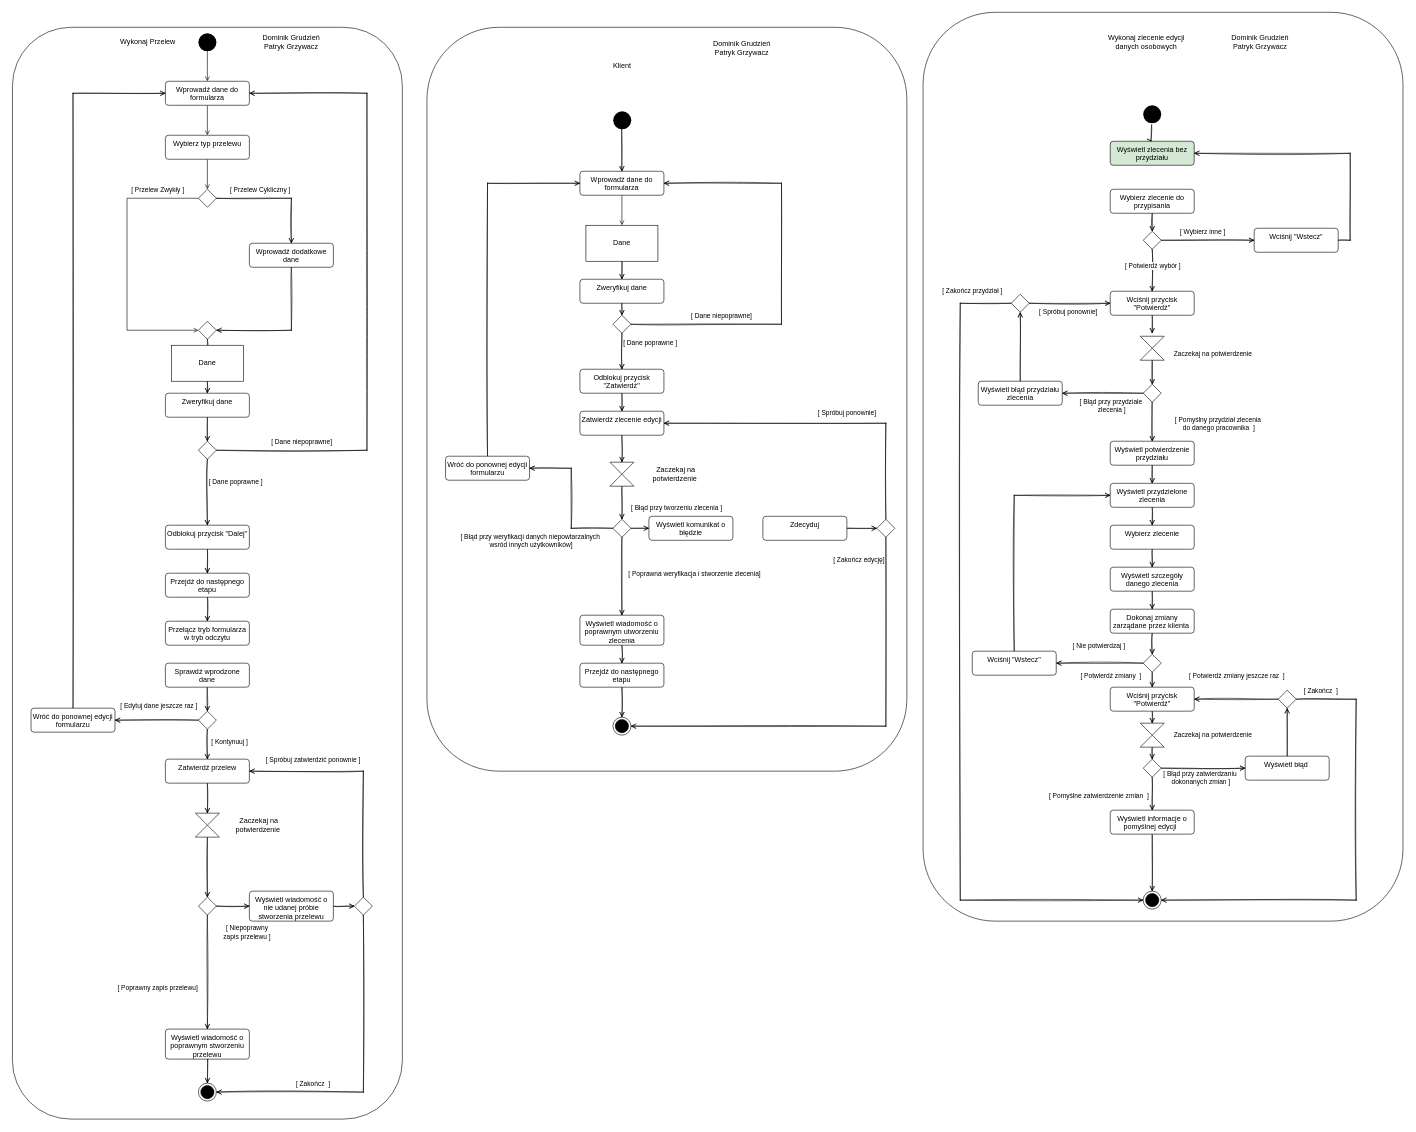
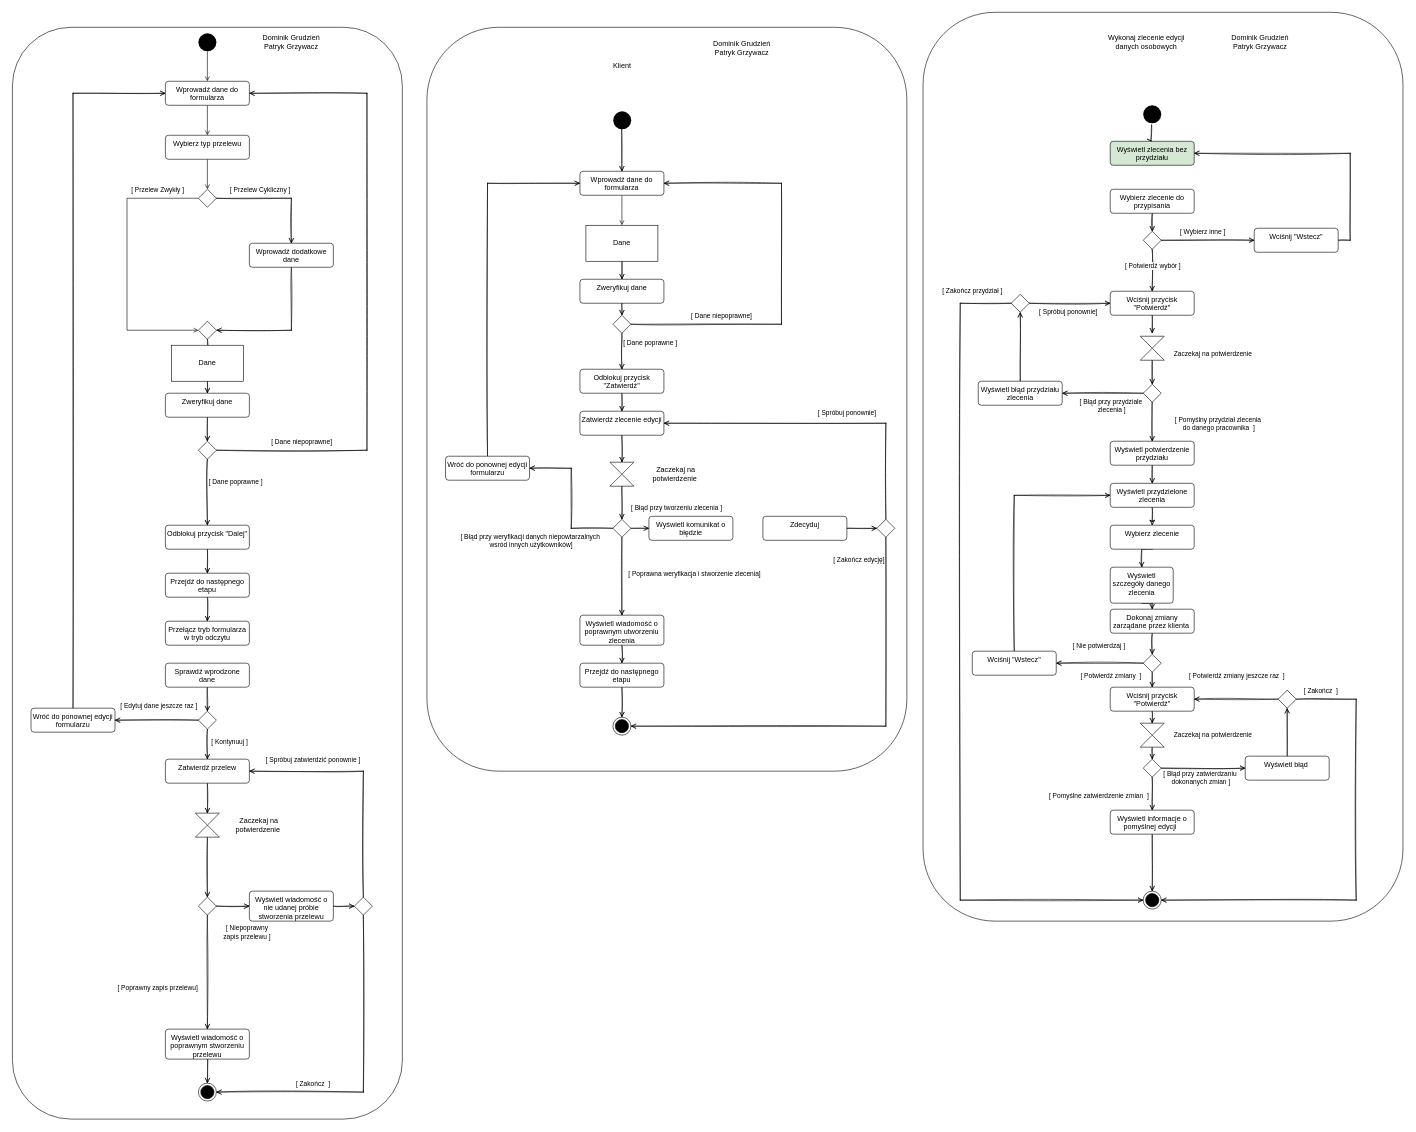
- <mxCell id="29" value="Wykonaj Przelew" style="text;html=1;strokeColor=none;fillColor=none;align=center;verticalAlign=middle;whiteSpace=wrap;rounded=0;" vertex="1" parent="1"><mxGeometry x="191" y="55" width="110" height="30" as="geometry" /></mxCell>
- <mxCell id="135" style="edgeStyle=orthogonalEdgeStyle;rounded=0;sketch=1;jumpStyle=sharp;orthogonalLoop=1;jettySize=auto;html=1;exitX=0.5;exitY=1;exitDx=0;exitDy=0;entryX=0.5;entryY=0;entryDx=0;entryDy=0;startArrow=none;startFill=0;endArrow=open;endFill=0;" edge="1" parent="1" source="136" target="138"><mxGeometry relative="1" as="geometry" /></mxCell>
+ <mxCell id="135" style="edgeStyle=orthogonalEdgeStyle;rounded=0;sketch=1;jumpStyle=sharp;orthogonalLoop=1;jettySize=auto;html=1;exitX=0.5;exitY=1;exitDx=0;exitDy=0;entryX=0.5;entryY=0;entryDx=0;entryDy=0;startArrow=none;startFill=0;endArrow=classic;endFill=0;" edge="1" parent="1" source="136" target="138"><mxGeometry relative="1" as="geometry" /></mxCell>
- <mxCell id="140" value="Wyświetl szczegóły danego zlecenia" style="html=1;align=center;verticalAlign=top;rounded=1;absoluteArcSize=1;arcSize=10;dashed=0;whiteSpace=wrap;" vertex="1" parent="1"><mxGeometry x="1850" y="945" width="140" height="40" as="geometry" /></mxCell>
+ <mxCell id="140" value="Wyświetl szczegóły danego zlecenia" style="html=1;align=center;verticalAlign=top;rounded=1;absoluteArcSize=1;arcSize=10;dashed=0;whiteSpace=wrap;" vertex="1" parent="1"><mxGeometry x="1850" y="945" width="105" height="60" as="geometry" /></mxCell>
